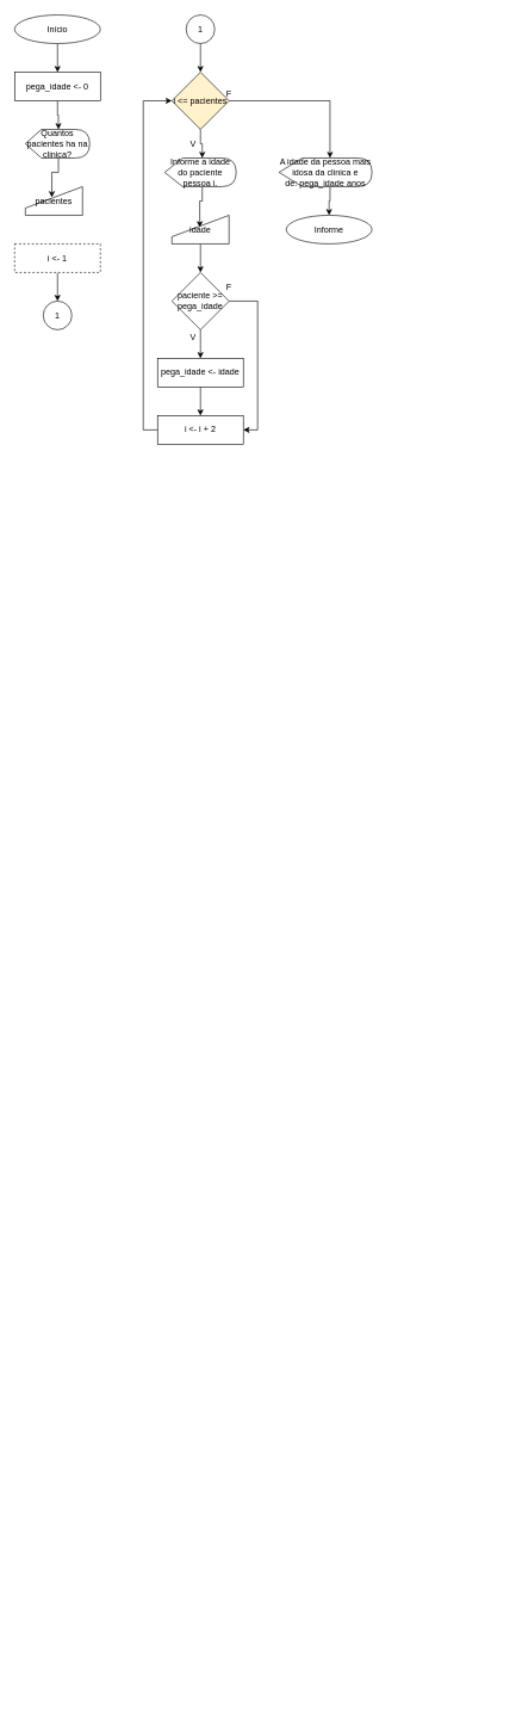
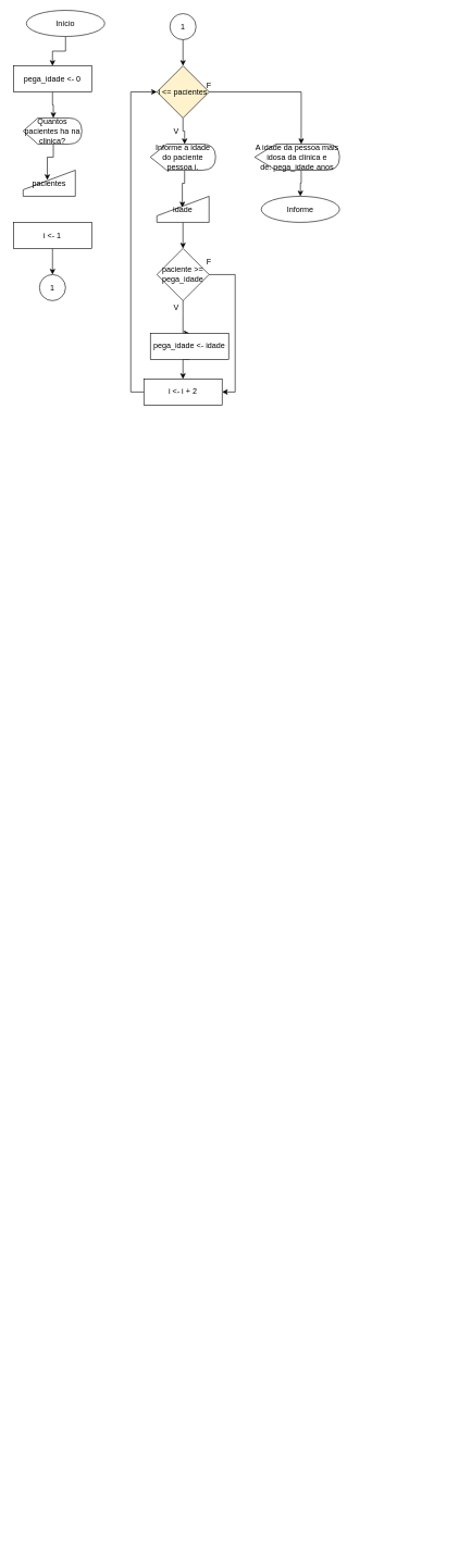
- <mxCell id="10" value="Início" style="ellipse;whiteSpace=wrap;html=1;" parent="1" vertex="1"><mxGeometry x="20" y="20" width="120" height="40" as="geometry" /></mxCell>
+ <mxCell id="10" value="Início" style="ellipse;whiteSpace=wrap;html=1;" parent="1" vertex="1"><mxGeometry x="40" y="15" width="120" height="40" as="geometry" /></mxCell>
- <mxCell id="18" value="i &amp;lt;- 1" style="rounded=0;whiteSpace=wrap;html=1;dashed=1;" parent="1" vertex="1"><mxGeometry x="20" y="340" width="120" height="40" as="geometry" /></mxCell>
+ <mxCell id="18" value="i &amp;lt;- 1" style="rounded=0;whiteSpace=wrap;html=1;" parent="1" vertex="1"><mxGeometry x="20" y="340" width="120" height="40" as="geometry" /></mxCell>
- <mxCell id="36" value="pega_idade &amp;lt;- idade" style="rounded=0;whiteSpace=wrap;html=1;" parent="1" vertex="1"><mxGeometry x="220" y="500" width="120" height="40" as="geometry" /></mxCell>
+ <mxCell id="36" value="pega_idade &amp;lt;- idade" style="rounded=0;whiteSpace=wrap;html=1;" parent="1" vertex="1"><mxGeometry x="230" y="510" width="120" height="40" as="geometry" /></mxCell>
